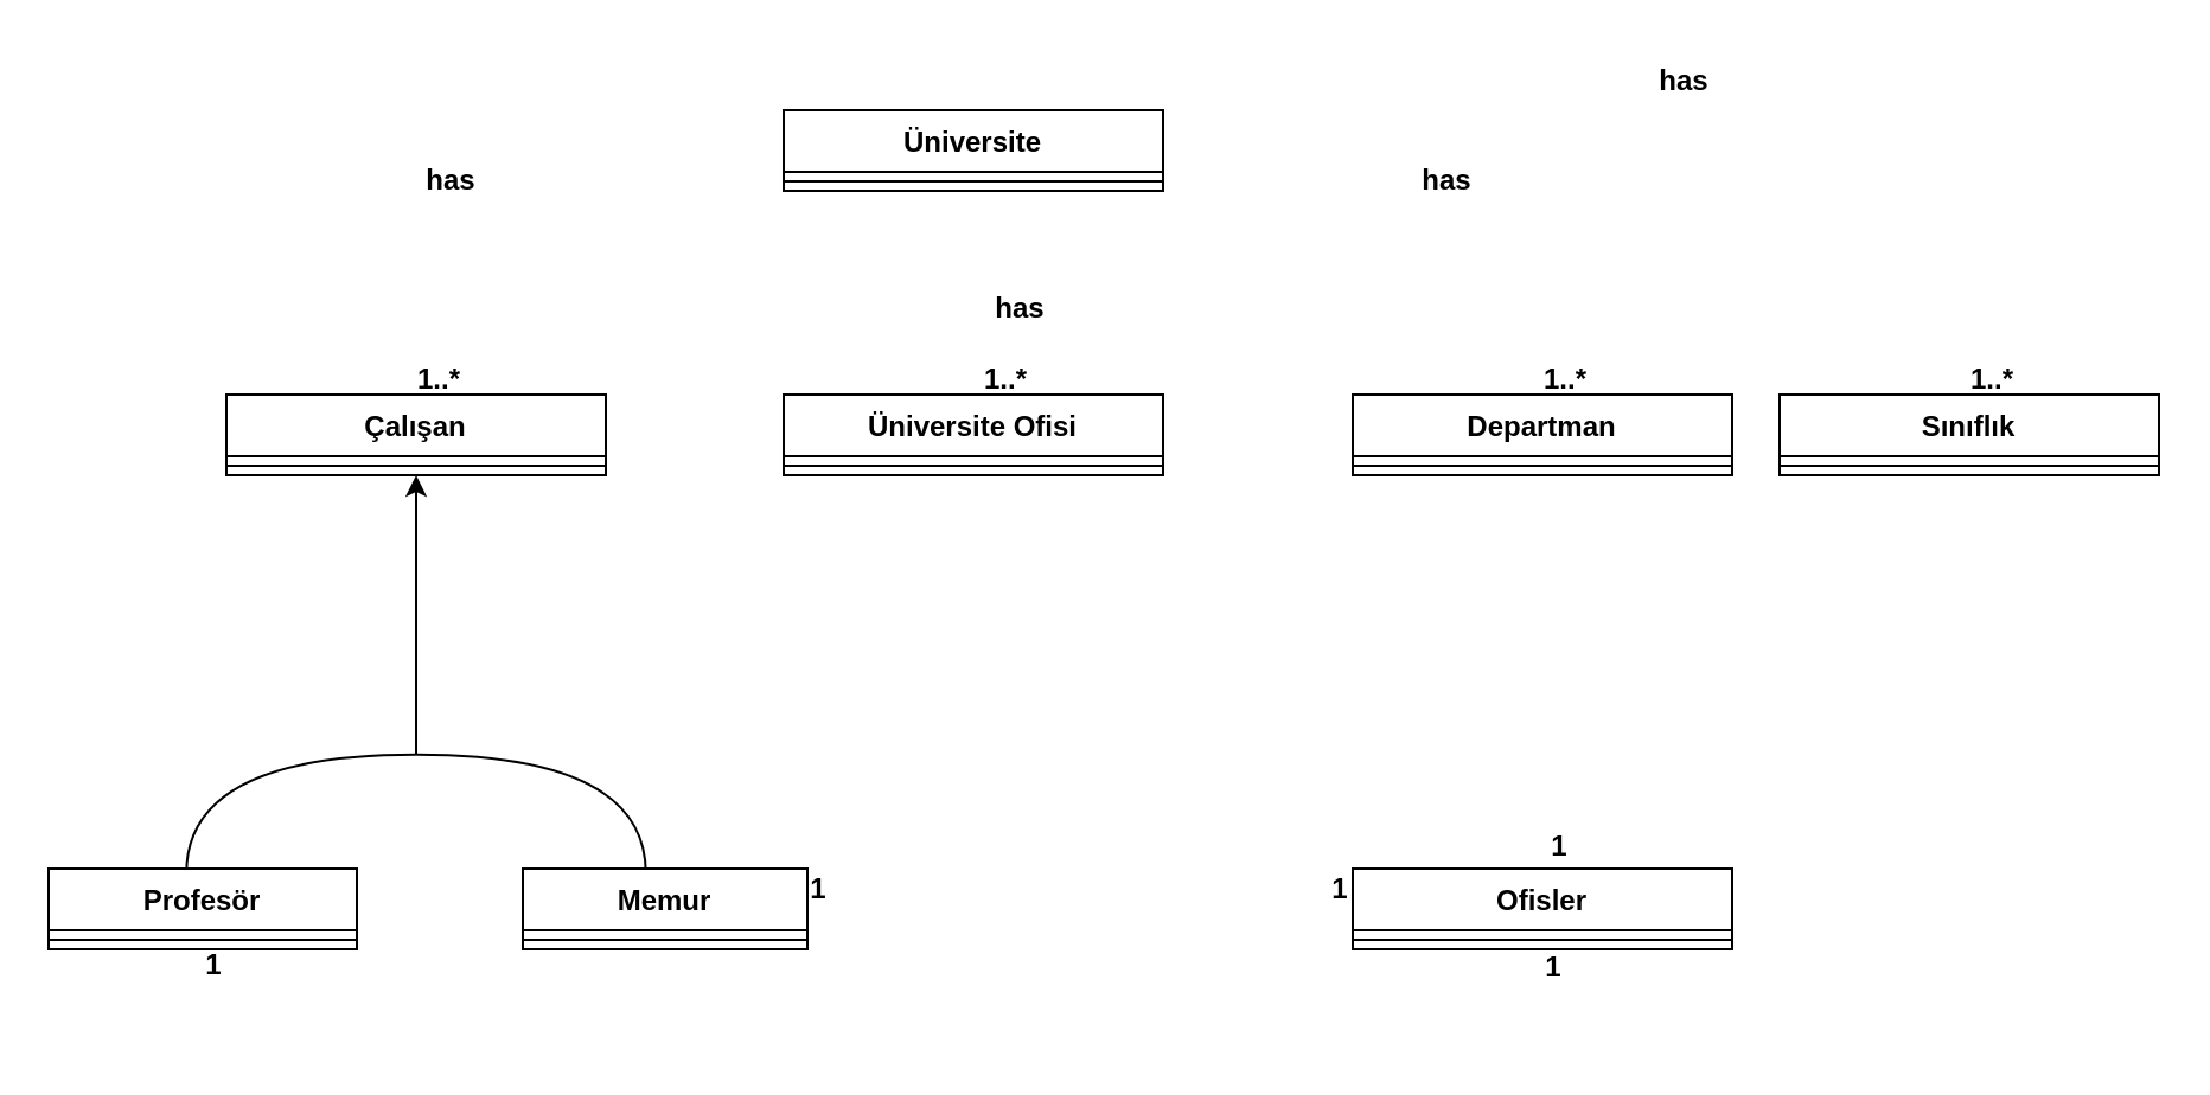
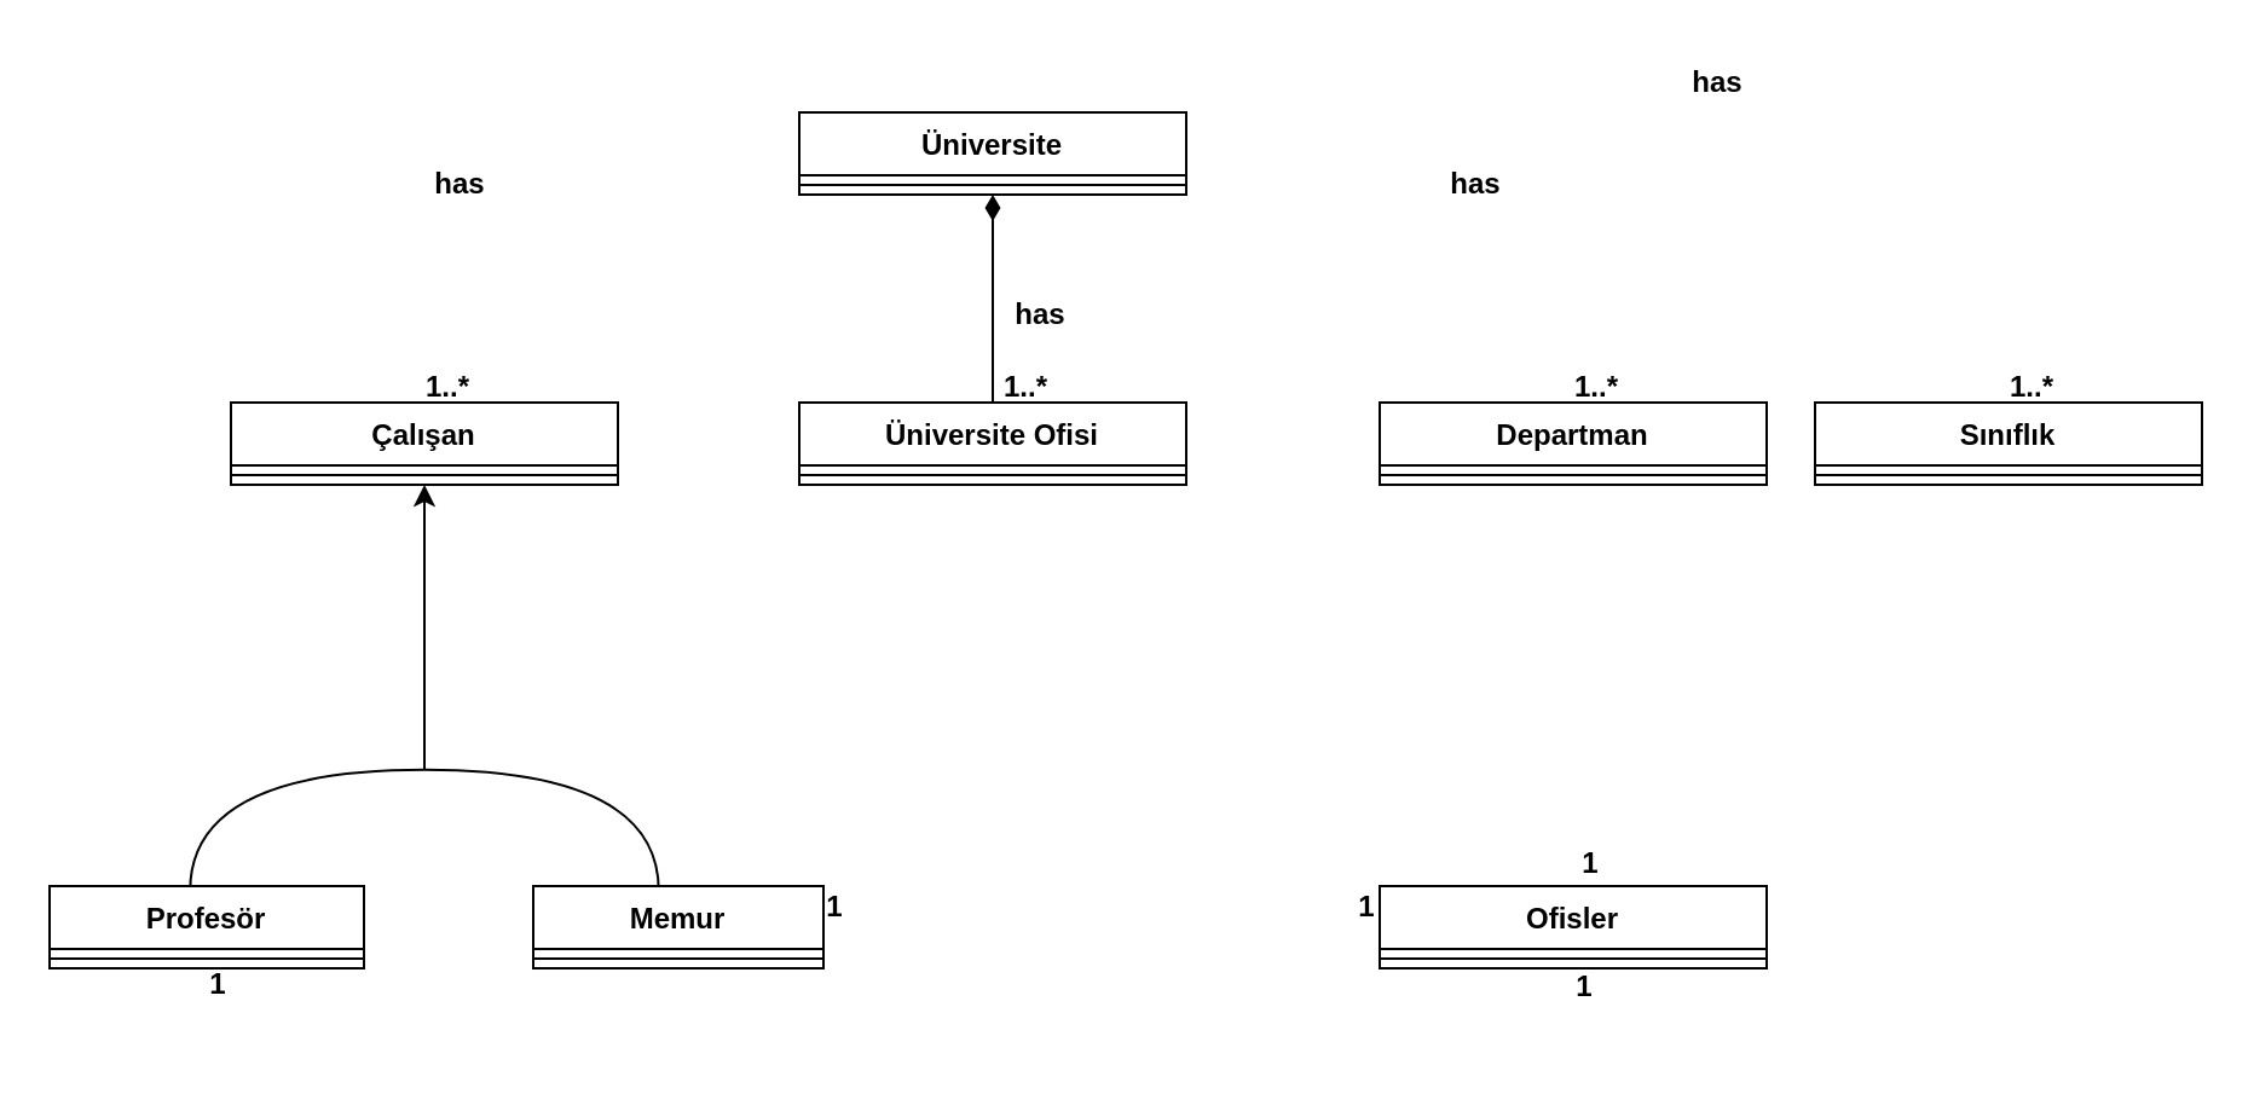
+ <mxCell id="31" value="" style="endArrow=none;startArrow=diamondThin;endFill=0;startFill=1;html=1;verticalAlign=bottom;labelBackgroundColor=none;strokeWidth=1;startSize=8;endSize=8;rounded=0;" edge="1" parent="1" source="2" target="29"><mxGeometry width="160" relative="1" as="geometry"><mxPoint x="290" y="276" as="sourcePoint" /><mxPoint x="450" y="276" as="targetPoint" /></mxGeometry></mxCell>
